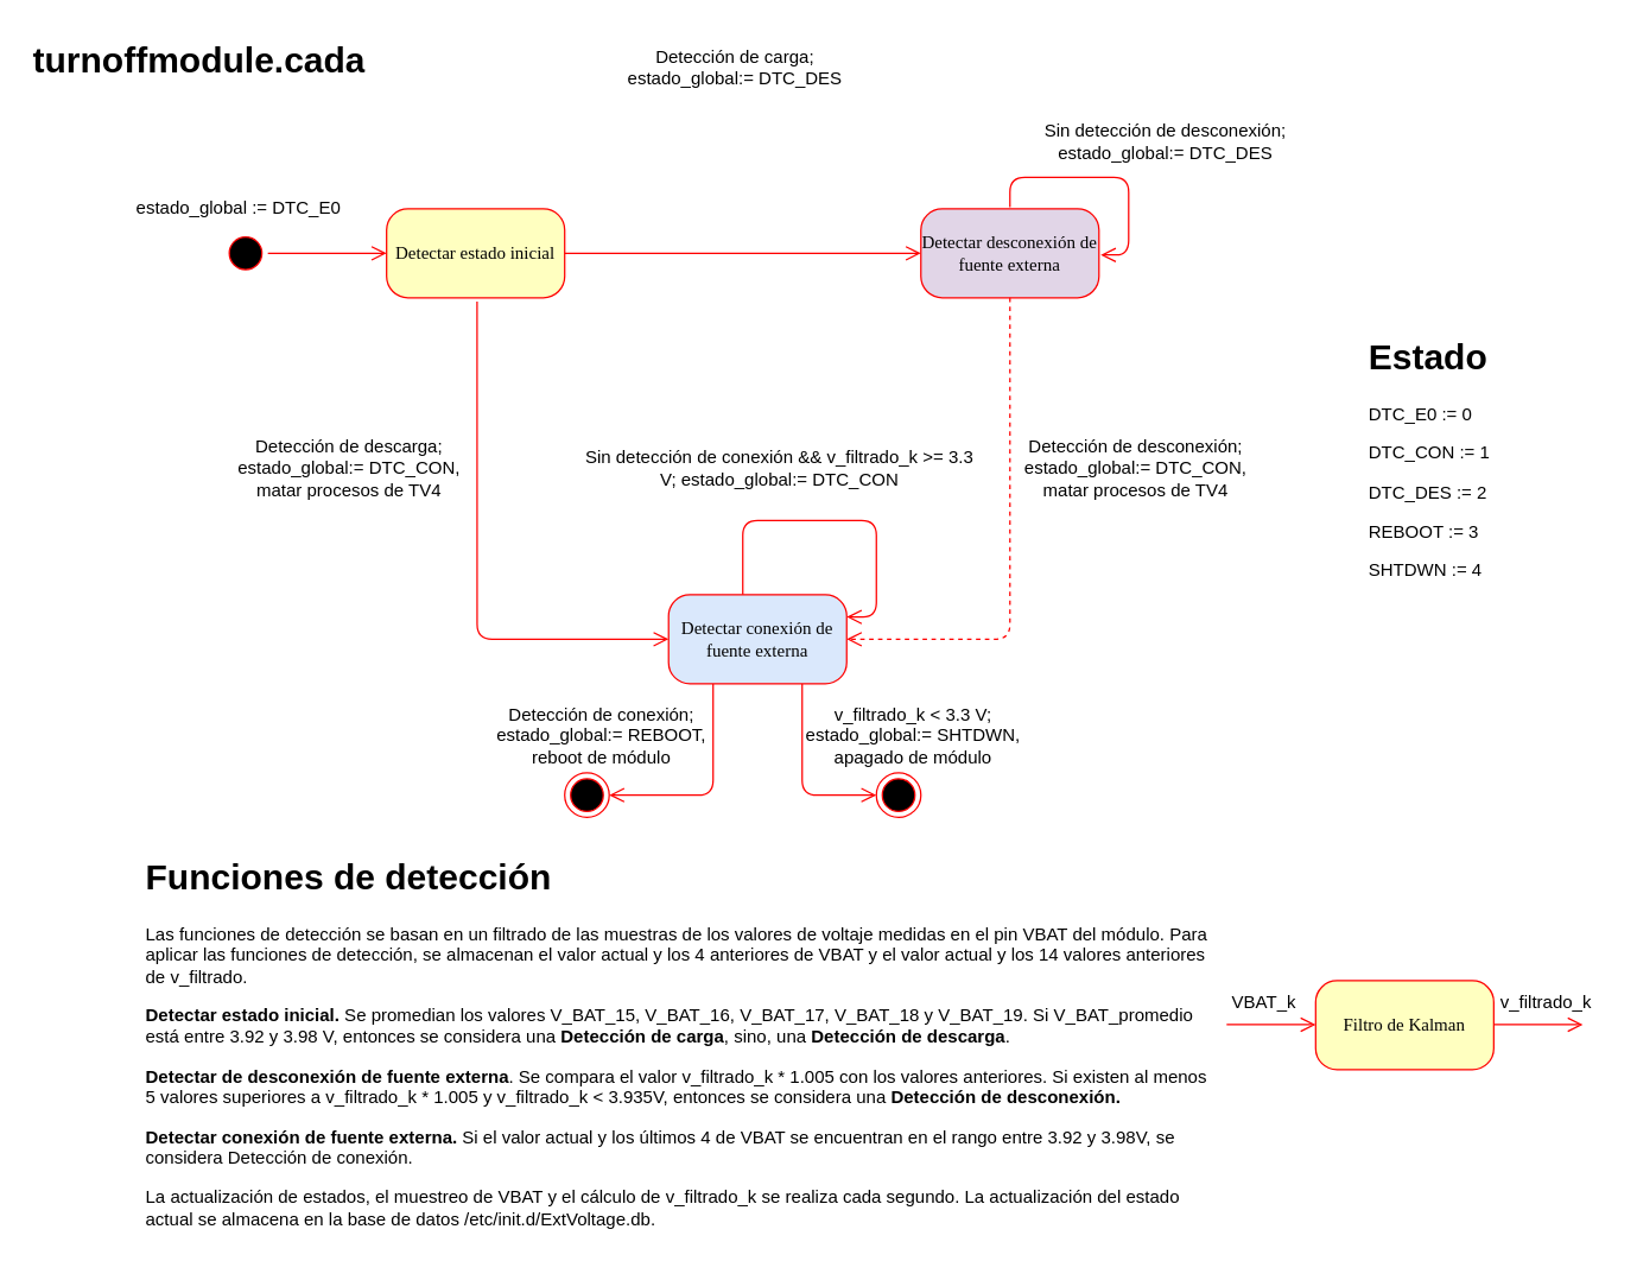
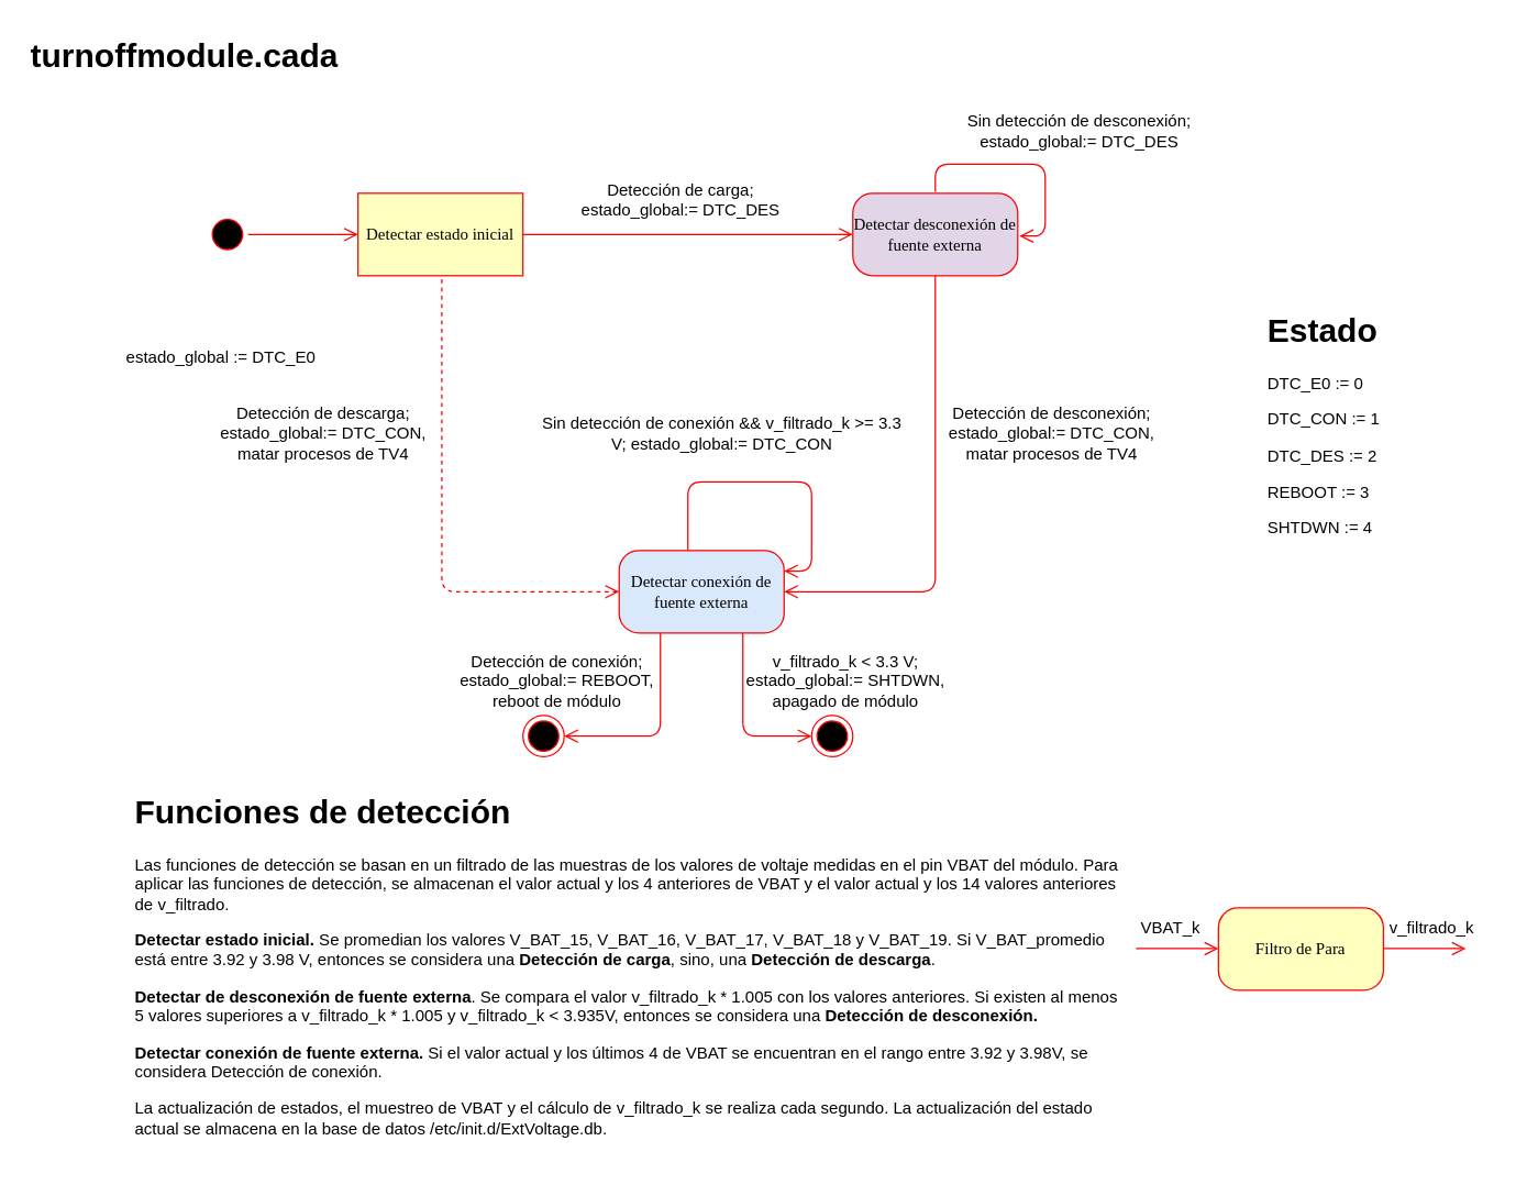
- <mxCell id="11" value="Detección de carga; estado_global:= DTC_DES" style="text;html=1;align=center;verticalAlign=middle;whiteSpace=wrap;rounded=0;" parent="1" vertex="1"><mxGeometry x="410" y="30" width="170" height="30" as="geometry" /></mxCell>
+ <mxCell id="11" value="Detección de carga; estado_global:= DTC_DES" style="text;html=1;align=center;verticalAlign=middle;whiteSpace=wrap;rounded=0;" parent="1" vertex="1"><mxGeometry x="410" y="130" width="170" height="30" as="geometry" /></mxCell>
- <mxCell id="7" value="estado_global := DTC_E0" style="text;html=1;align=center;verticalAlign=middle;resizable=0;points=[];autosize=1;strokeColor=none;fillColor=none;" parent="1" vertex="1"><mxGeometry x="80" y="125" width="160" height="30" as="geometry" /></mxCell>
+ <mxCell id="7" value="estado_global := DTC_E0" style="text;html=1;align=center;verticalAlign=middle;resizable=0;points=[];autosize=1;strokeColor=none;fillColor=none;" parent="1" vertex="1"><mxGeometry x="80" y="245" width="160" height="30" as="geometry" /></mxCell>
- <mxCell id="3" value="Detectar estado inicial" style="rounded=1;whiteSpace=wrap;html=1;arcSize=24;fillColor=#ffffc0;strokeColor=#ff0000;shadow=0;comic=0;labelBackgroundColor=none;fontFamily=Verdana;fontSize=12;fontColor=#000000;align=center;" parent="1" vertex="1"><mxGeometry x="260" y="140" width="120" height="60" as="geometry" /></mxCell>
+ <mxCell id="3" value="Detectar estado inicial" style="whiteSpace=wrap;html=1;arcSize=24;fillColor=#ffffc0;strokeColor=#ff0000;shadow=0;comic=0;labelBackgroundColor=none;fontFamily=Verdana;fontSize=12;fontColor=#000000;align=center;rounded=0;" parent="1" vertex="1"><mxGeometry x="260" y="140" width="120" height="60" as="geometry" /></mxCell>
- <mxCell id="15" style="edgeStyle=orthogonalEdgeStyle;html=1;labelBackgroundColor=none;endArrow=open;endSize=8;strokeColor=#ff0000;fontFamily=Verdana;fontSize=12;align=left;exitX=0.5;exitY=1;exitDx=0;exitDy=0;entryX=1;entryY=0.5;entryDx=0;entryDy=0;dashed=1;" parent="1" source="8" target="6" edge="1"><mxGeometry relative="1" as="geometry"><mxPoint x="860" y="220" as="sourcePoint" /><mxPoint x="921.2" y="252.28" as="targetPoint" /><Array as="points"><mxPoint x="680" y="430" /></Array></mxGeometry></mxCell>
+ <mxCell id="15" style="edgeStyle=orthogonalEdgeStyle;html=1;labelBackgroundColor=none;endArrow=open;endSize=8;strokeColor=#ff0000;fontFamily=Verdana;fontSize=12;align=left;exitX=0.5;exitY=1;exitDx=0;exitDy=0;entryX=1;entryY=0.5;entryDx=0;entryDy=0;" parent="1" source="8" target="6" edge="1"><mxGeometry relative="1" as="geometry"><mxPoint x="860" y="220" as="sourcePoint" /><mxPoint x="921.2" y="252.28" as="targetPoint" /><Array as="points"><mxPoint x="680" y="430" /></Array></mxGeometry></mxCell>
- <mxCell id="10" style="edgeStyle=orthogonalEdgeStyle;html=1;labelBackgroundColor=none;endArrow=open;endSize=8;strokeColor=#ff0000;fontFamily=Verdana;fontSize=12;align=left;exitX=0.508;exitY=1.043;exitDx=0;exitDy=0;entryX=0;entryY=0.5;entryDx=0;entryDy=0;exitPerimeter=0;" parent="1" source="3" target="6" edge="1"><mxGeometry relative="1" as="geometry"><mxPoint x="340" y="210" as="sourcePoint" /><mxPoint x="470" y="210" as="targetPoint" /><Array as="points"><mxPoint x="321" y="430" /></Array></mxGeometry></mxCell>
+ <mxCell id="10" style="edgeStyle=orthogonalEdgeStyle;html=1;labelBackgroundColor=none;endArrow=open;endSize=8;strokeColor=#ff0000;fontFamily=Verdana;fontSize=12;align=left;exitX=0.508;exitY=1.043;exitDx=0;exitDy=0;entryX=0;entryY=0.5;entryDx=0;entryDy=0;exitPerimeter=0;dashed=1;" parent="1" source="3" target="6" edge="1"><mxGeometry relative="1" as="geometry"><mxPoint x="340" y="210" as="sourcePoint" /><mxPoint x="470" y="210" as="targetPoint" /><Array as="points"><mxPoint x="321" y="430" /></Array></mxGeometry></mxCell>
- <mxCell id="25" value="Filtro de Kalman" style="rounded=1;whiteSpace=wrap;html=1;arcSize=24;fillColor=#ffffc0;strokeColor=#ff0000;shadow=0;comic=0;labelBackgroundColor=none;fontFamily=Verdana;fontSize=12;fontColor=#000000;align=center;" parent="1" vertex="1"><mxGeometry x="886" y="660" width="120" height="60" as="geometry" /></mxCell>
+ <mxCell id="25" value="Filtro de Para" style="rounded=1;whiteSpace=wrap;html=1;arcSize=24;fillColor=#ffffc0;strokeColor=#ff0000;shadow=0;comic=0;labelBackgroundColor=none;fontFamily=Verdana;fontSize=12;fontColor=#000000;align=center;" parent="1" vertex="1"><mxGeometry x="886" y="660" width="120" height="60" as="geometry" /></mxCell>
